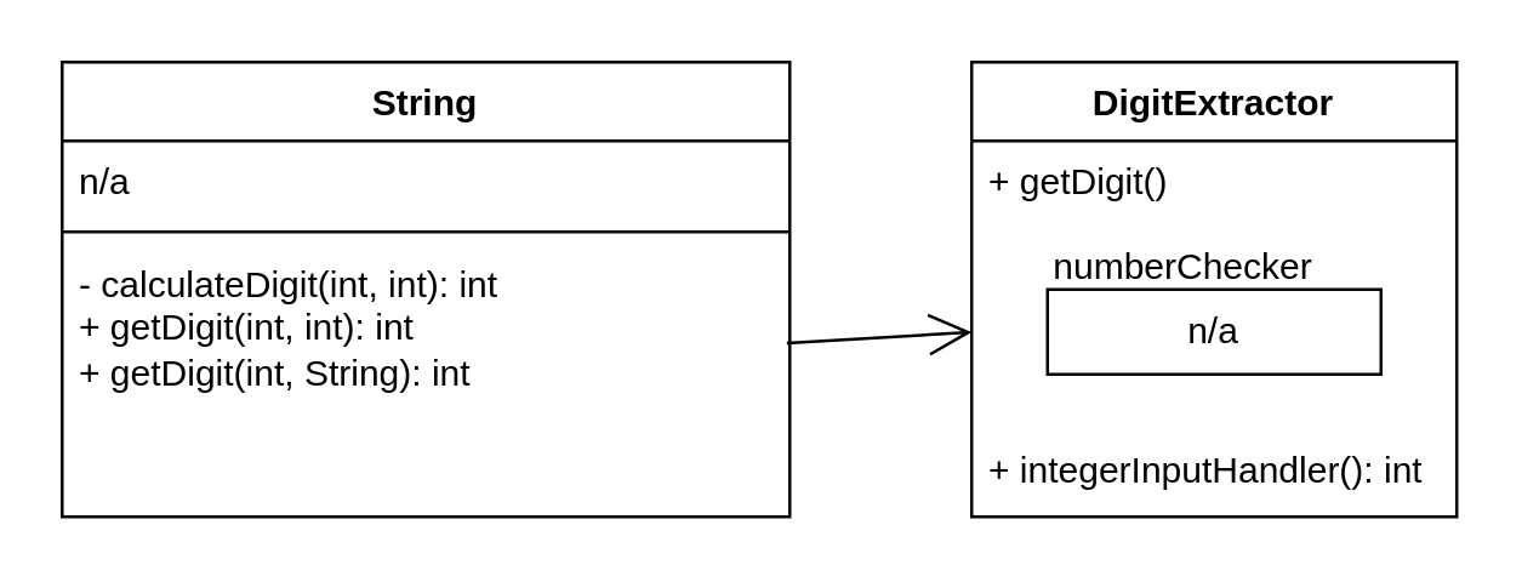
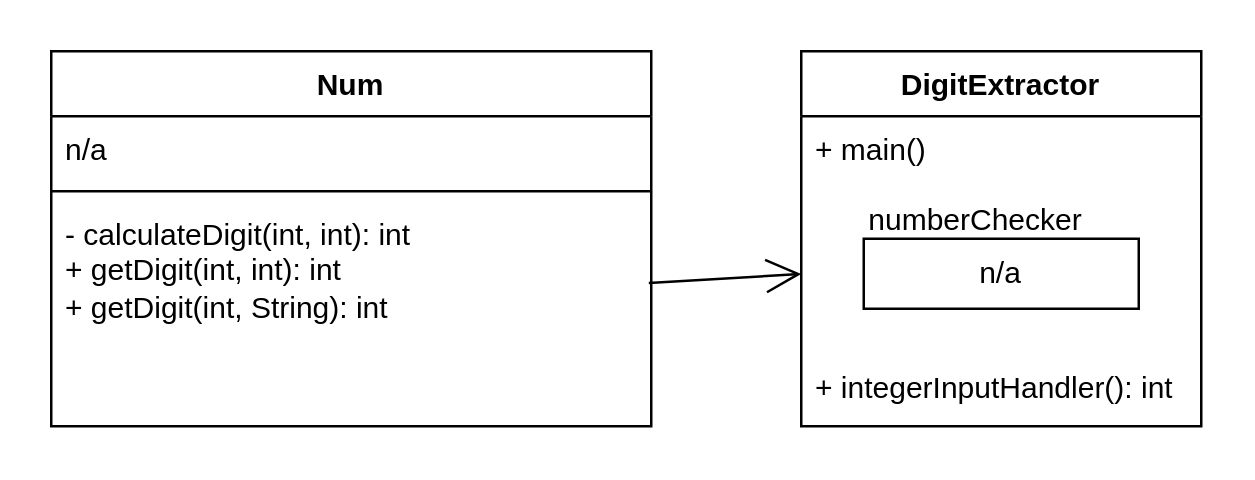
- <mxCell id="2" value="String" style="swimlane;fontStyle=1;align=center;verticalAlign=top;childLayout=stackLayout;horizontal=1;startSize=26;horizontalStack=0;resizeParent=1;resizeParentMax=0;resizeLast=0;collapsible=1;marginBottom=0;whiteSpace=wrap;html=1;" parent="1" vertex="1"><mxGeometry x="20" y="20" width="240" height="150" as="geometry" /></mxCell>
+ <mxCell id="2" value="Num" style="swimlane;fontStyle=1;align=center;verticalAlign=top;childLayout=stackLayout;horizontal=1;startSize=26;horizontalStack=0;resizeParent=1;resizeParentMax=0;resizeLast=0;collapsible=1;marginBottom=0;whiteSpace=wrap;html=1;" parent="1" vertex="1"><mxGeometry x="20" y="20" width="240" height="150" as="geometry" /></mxCell>
- <mxCell id="8" value="&lt;div&gt;+ getDigit()&lt;/div&gt;" style="text;strokeColor=none;fillColor=none;align=left;verticalAlign=top;spacingLeft=4;spacingRight=4;overflow=hidden;rotatable=0;points=[[0,0.5],[1,0.5]];portConstraint=eastwest;whiteSpace=wrap;html=1;" parent="7" vertex="1"><mxGeometry y="26" width="160" height="94" as="geometry" /></mxCell>
+ <mxCell id="8" value="&lt;div&gt;+ main()&lt;/div&gt;" style="text;strokeColor=none;fillColor=none;align=left;verticalAlign=top;spacingLeft=4;spacingRight=4;overflow=hidden;rotatable=0;points=[[0,0.5],[1,0.5]];portConstraint=eastwest;whiteSpace=wrap;html=1;" parent="7" vertex="1"><mxGeometry y="26" width="160" height="94" as="geometry" /></mxCell>
